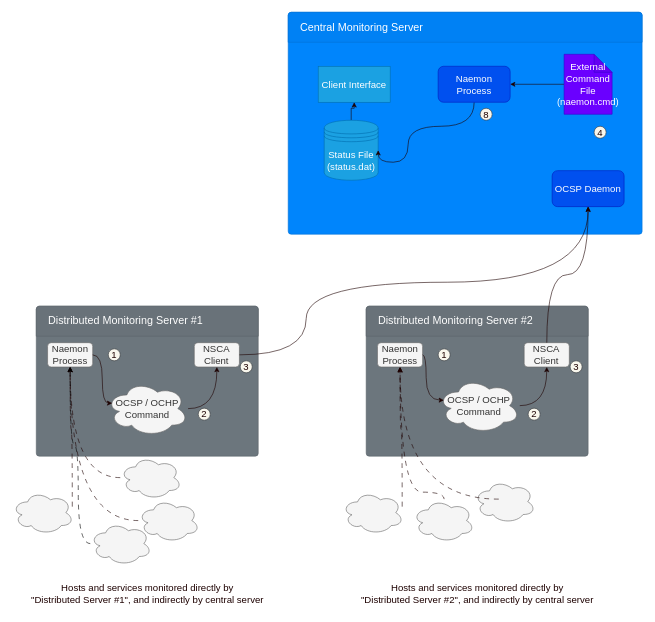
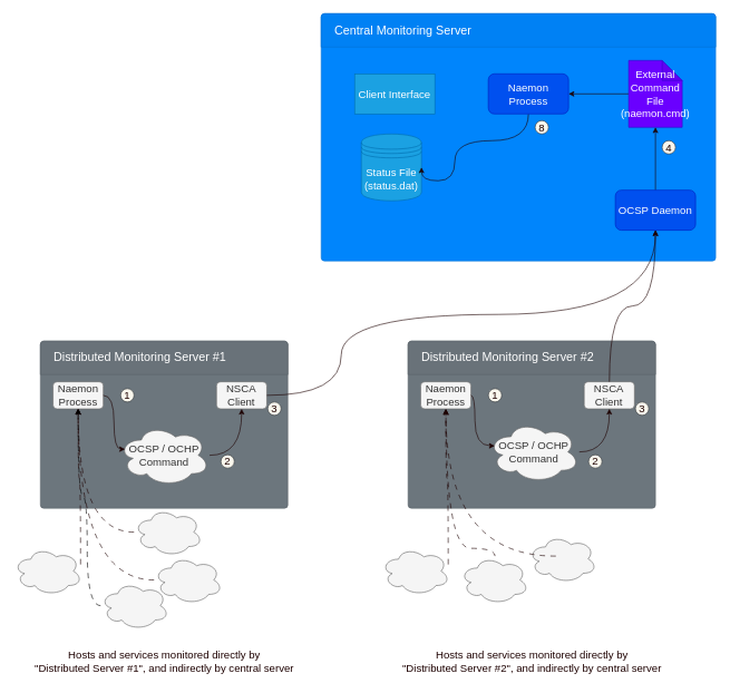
- <mxCell id="5" style="edgeStyle=orthogonalEdgeStyle;rounded=0;orthogonalLoop=1;jettySize=auto;html=1;strokeColor=#1D0101;" parent="2" source="6" target="4" edge="1"><mxGeometry relative="1" as="geometry" /></mxCell>
+ <mxCell id="11" style="edgeStyle=orthogonalEdgeStyle;rounded=0;orthogonalLoop=1;jettySize=auto;html=1;strokeColor=#1D0101;" parent="2" source="12" target="8" edge="1"><mxGeometry relative="1" as="geometry" /></mxCell>
